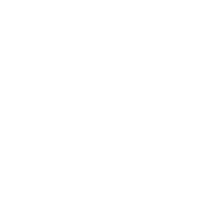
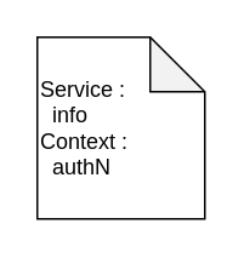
+ <mxCell id="2" value="Service :&lt;br&gt;&amp;nbsp; info&lt;br&gt;Context :&lt;br&gt;&amp;nbsp; authN" style="shape=note;whiteSpace=wrap;html=1;backgroundOutline=1;darkOpacity=0.05;fillColor=none;align=left;" vertex="1" parent="1"><mxGeometry width="92" height="100" as="geometry" x="20" y="20" /></mxCell>
